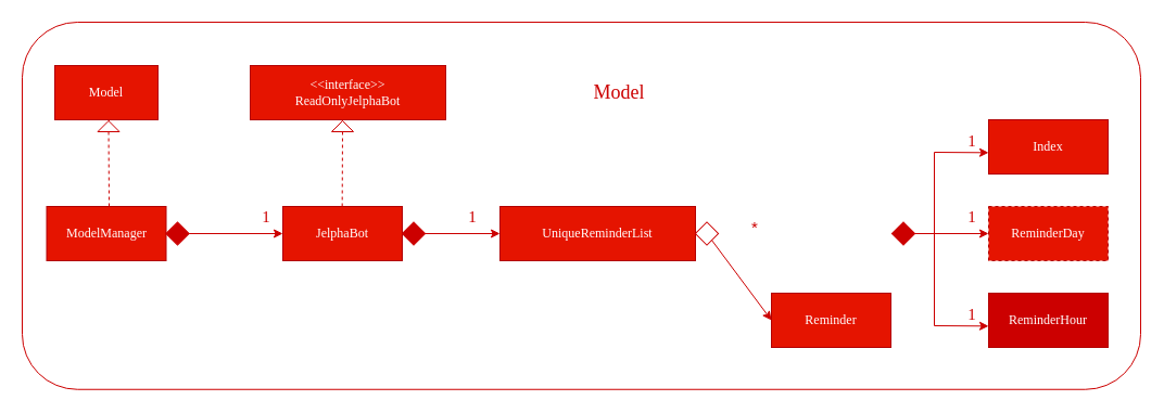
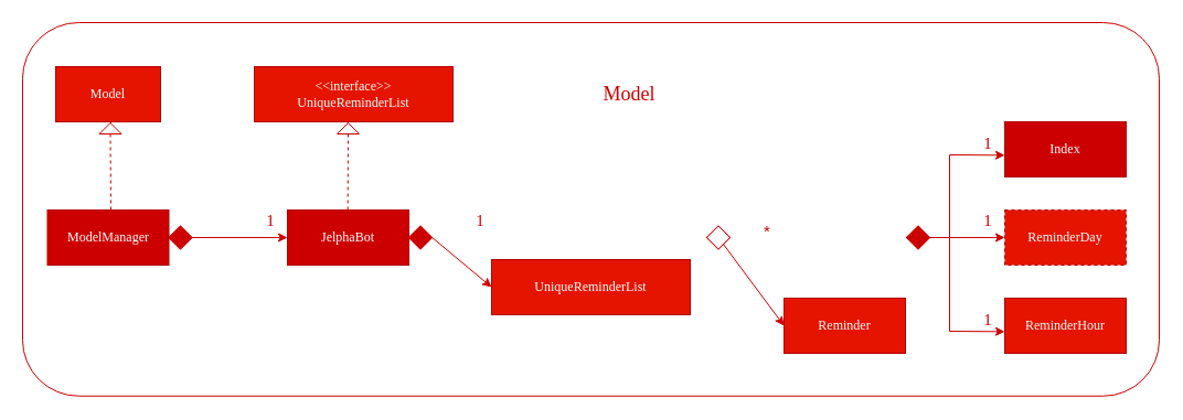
- <mxCell id="3" value="&lt;font face=&quot;Verdana&quot;&gt;&amp;lt;&amp;lt;interface&amp;gt;&amp;gt;&lt;br&gt;ReadOnlyJelphaBot&lt;br&gt;&lt;/font&gt;" style="rounded=0;whiteSpace=wrap;html=1;fillColor=#e51400;strokeColor=#B20000;fontColor=#ffffff;" vertex="1" parent="1"><mxGeometry x="230" y="60" width="180" height="50" as="geometry" /></mxCell>
+ <mxCell id="3" value="&lt;font face=&quot;Verdana&quot;&gt;&amp;lt;&amp;lt;interface&amp;gt;&amp;gt;&lt;br&gt;UniqueReminderList&lt;br&gt;&lt;/font&gt;" style="rounded=0;whiteSpace=wrap;html=1;fillColor=#e51400;strokeColor=#B20000;fontColor=#ffffff;" vertex="1" parent="1"><mxGeometry x="230" y="60" width="180" height="50" as="geometry" /></mxCell>
- <mxCell id="8" value="&lt;font face=&quot;Verdana&quot;&gt;Index&lt;/font&gt;" style="rounded=0;whiteSpace=wrap;html=1;fillColor=#e51400;strokeColor=#B20000;fontColor=#ffffff;" vertex="1" parent="1"><mxGeometry x="910" y="110" width="110" height="50" as="geometry" /></mxCell>
+ <mxCell id="8" value="&lt;font face=&quot;Verdana&quot;&gt;Index&lt;/font&gt;" style="rounded=0;whiteSpace=wrap;html=1;fillColor=#cc0000;strokeColor=#B20000;fontColor=#ffffff;" vertex="1" parent="1"><mxGeometry x="910" y="110" width="110" height="50" as="geometry" /></mxCell>
- <mxCell id="5" value="&lt;font face=&quot;Verdana&quot;&gt;ModelManager&lt;/font&gt;" style="rounded=0;whiteSpace=wrap;html=1;fillColor=#e51400;strokeColor=#B20000;fontColor=#ffffff;" vertex="1" parent="1"><mxGeometry x="42.5" y="190" width="110" height="50" as="geometry" /></mxCell>
+ <mxCell id="5" value="&lt;font face=&quot;Verdana&quot;&gt;ModelManager&lt;/font&gt;" style="rounded=0;whiteSpace=wrap;html=1;fillColor=#cc0000;strokeColor=#B20000;fontColor=#ffffff;" vertex="1" parent="1"><mxGeometry x="42.5" y="190" width="110" height="50" as="geometry" /></mxCell>
- <mxCell id="2" value="&lt;font face=&quot;Verdana&quot;&gt;JelphaBot&lt;/font&gt;" style="rounded=0;whiteSpace=wrap;html=1;fillColor=#e51400;strokeColor=#B20000;fontColor=#ffffff;" vertex="1" parent="1"><mxGeometry x="260" y="190" width="110" height="50" as="geometry" /></mxCell>
+ <mxCell id="2" value="&lt;font face=&quot;Verdana&quot;&gt;JelphaBot&lt;/font&gt;" style="rounded=0;whiteSpace=wrap;html=1;fillColor=#cc0000;strokeColor=#B20000;fontColor=#ffffff;" vertex="1" parent="1"><mxGeometry x="260" y="190" width="110" height="50" as="geometry" /></mxCell>
- <mxCell id="6" value="&lt;font face=&quot;Verdana&quot;&gt;UniqueReminderList&lt;/font&gt;" style="rounded=0;whiteSpace=wrap;html=1;fillColor=#e51400;strokeColor=#B20000;fontColor=#ffffff;" vertex="1" parent="1"><mxGeometry x="460" y="190" width="180" height="50" as="geometry" /></mxCell>
+ <mxCell id="6" value="&lt;font face=&quot;Verdana&quot;&gt;UniqueReminderList&lt;/font&gt;" style="rounded=0;whiteSpace=wrap;html=1;fillColor=#e51400;strokeColor=#B20000;fontColor=#ffffff;" vertex="1" parent="1"><mxGeometry x="445" y="235" width="180" height="50" as="geometry" /></mxCell>
- <mxCell id="10" value="&lt;font face=&quot;Verdana&quot;&gt;ReminderHour&lt;/font&gt;" style="rounded=0;whiteSpace=wrap;html=1;fillColor=#cc0000;strokeColor=#B20000;fontColor=#ffffff;" vertex="1" parent="1"><mxGeometry x="910" y="270" width="110" height="50" as="geometry" /></mxCell>
+ <mxCell id="10" value="&lt;font face=&quot;Verdana&quot;&gt;ReminderHour&lt;/font&gt;" style="rounded=0;whiteSpace=wrap;html=1;fillColor=#e51400;strokeColor=#B20000;fontColor=#ffffff;" vertex="1" parent="1"><mxGeometry x="910" y="270" width="110" height="50" as="geometry" /></mxCell>
